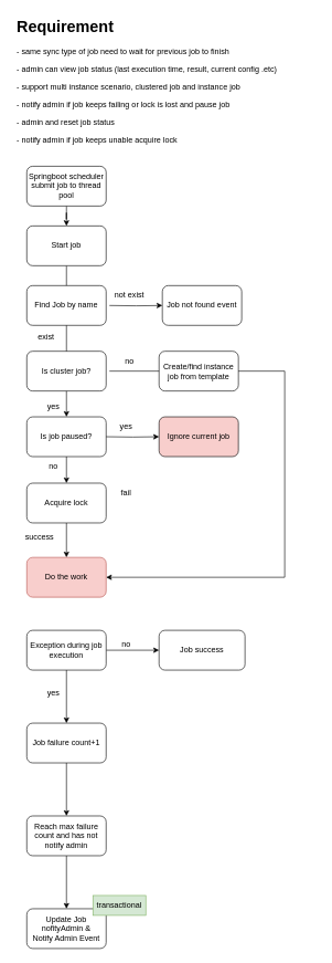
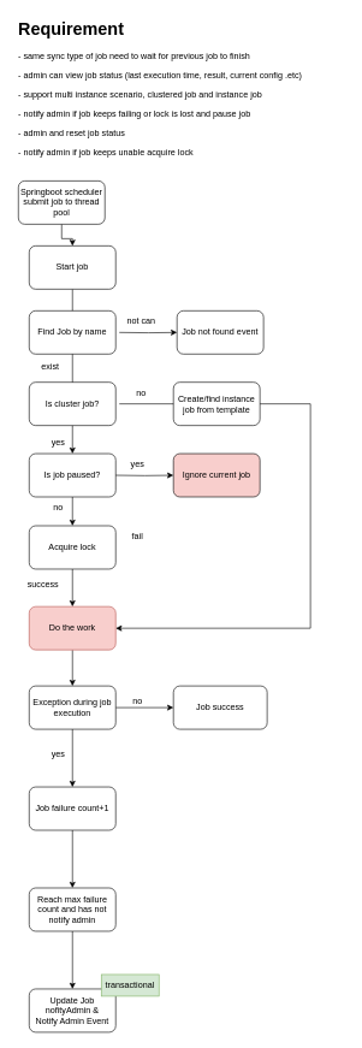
- <mxCell id="4" value="Springboot scheduler&lt;br&gt;submit job to thread pool" style="rounded=1;whiteSpace=wrap;html=1;" vertex="1" parent="1"><mxGeometry x="40" y="250" width="120" height="60" as="geometry" /></mxCell>
+ <mxCell id="4" value="Springboot scheduler&lt;br&gt;submit job to thread pool" style="rounded=1;whiteSpace=wrap;html=1;" vertex="1" parent="1"><mxGeometry x="25" y="250" width="120" height="60" as="geometry" /></mxCell>
- <mxCell id="35" value="not exist" style="text;html=1;align=center;verticalAlign=middle;resizable=0;points=[];autosize=1;strokeColor=none;fillColor=none;" vertex="1" parent="1"><mxGeometry x="160" y="430" width="70" height="30" as="geometry" /></mxCell>
+ <mxCell id="35" value="not can" style="text;html=1;align=center;verticalAlign=middle;resizable=0;points=[];autosize=1;strokeColor=none;fillColor=none;" vertex="1" parent="1"><mxGeometry x="160" y="430" width="70" height="30" as="geometry" /></mxCell>
+ <mxCell id="12" value="" style="edgeStyle=orthogonalEdgeStyle;rounded=0;orthogonalLoop=1;jettySize=auto;html=1;" edge="1" parent="1" source="13" target="16"><mxGeometry relative="1" as="geometry" /></mxCell>
